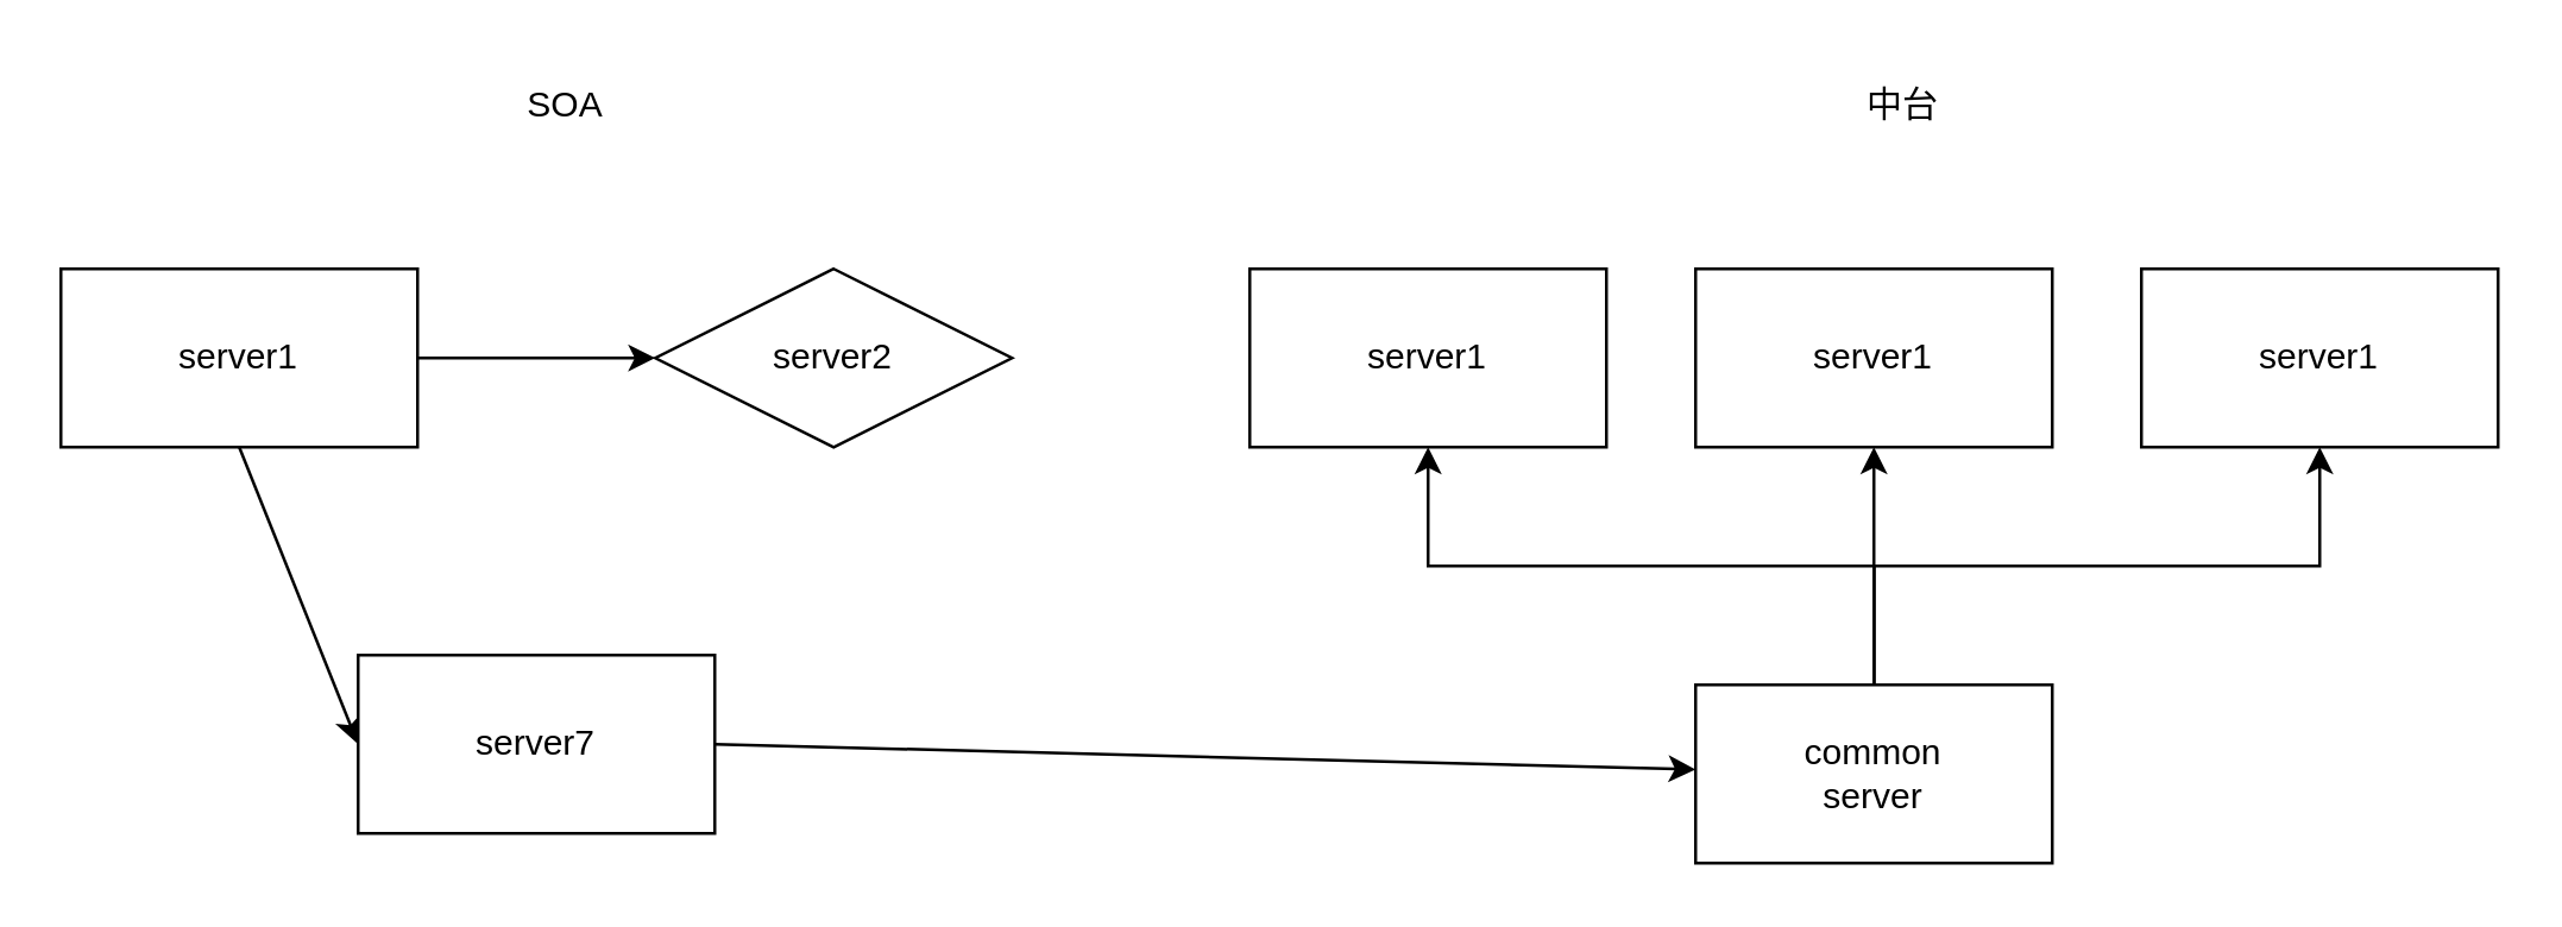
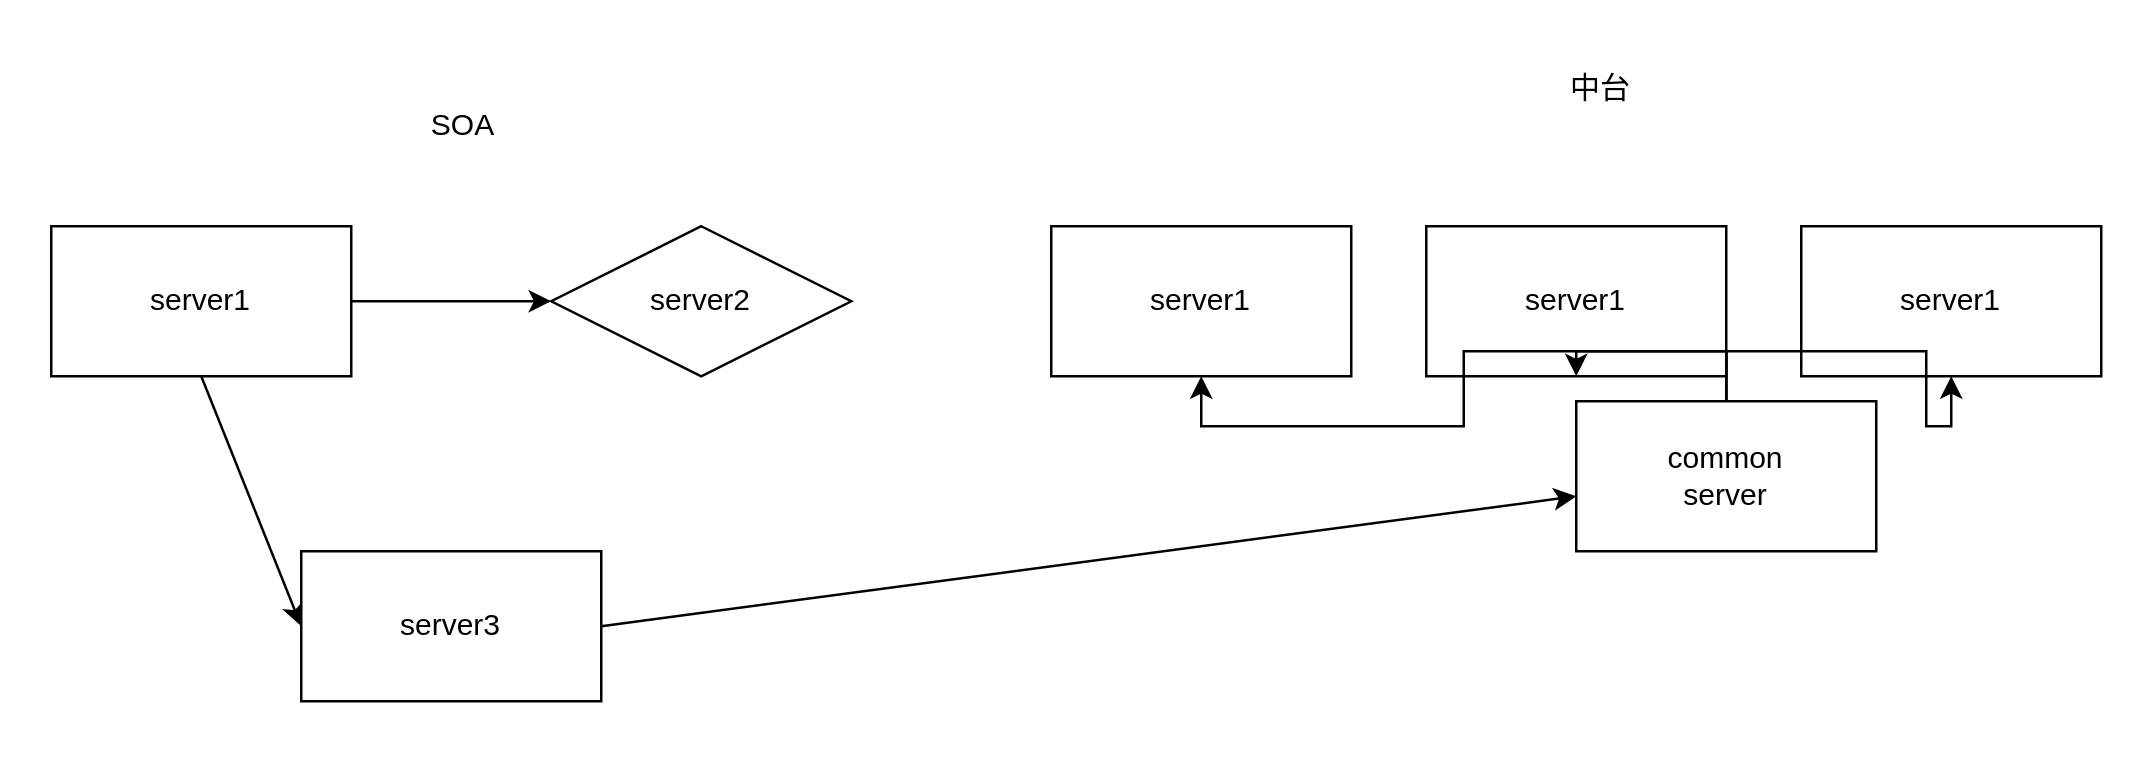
- <mxCell id="15" value="SOA" style="text;html=1;strokeColor=none;fillColor=none;align=center;verticalAlign=middle;whiteSpace=wrap;rounded=0;" vertex="1" parent="1"><mxGeometry x="160" y="20" width="60" height="30" as="geometry" /></mxCell>
+ <mxCell id="15" value="SOA" style="text;html=1;strokeColor=none;fillColor=none;align=center;verticalAlign=middle;whiteSpace=wrap;rounded=0;" vertex="1" parent="1"><mxGeometry x="155" y="35" width="60" height="30" as="geometry" /></mxCell>
- <mxCell id="7" value="server7" style="whiteSpace=wrap;html=1;align=center;collapsible=0;container=1;recursiveResize=0;" vertex="1" parent="1"><mxGeometry x="120" y="220" width="120" height="60" as="geometry" /></mxCell>
+ <mxCell id="7" value="server3" style="whiteSpace=wrap;html=1;align=center;collapsible=0;container=1;recursiveResize=0;" vertex="1" parent="1"><mxGeometry x="120" y="220" width="120" height="60" as="geometry" /></mxCell>
- <mxCell id="14" value="common&lt;br&gt;server" style="whiteSpace=wrap;html=1;align=center;collapsible=0;container=1;recursiveResize=0;" vertex="1" parent="1"><mxGeometry x="570" y="230" width="120" height="60" as="geometry" /></mxCell>
+ <mxCell id="14" value="common&lt;br&gt;server" style="whiteSpace=wrap;html=1;align=center;collapsible=0;container=1;recursiveResize=0;" vertex="1" parent="1"><mxGeometry x="630" y="160" width="120" height="60" as="geometry" /></mxCell>
